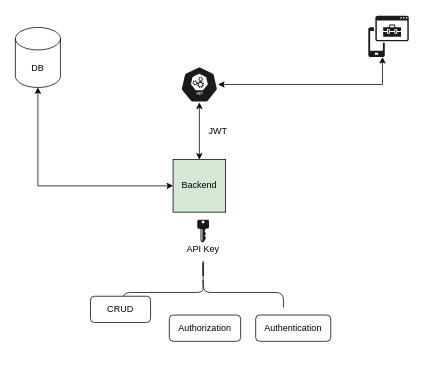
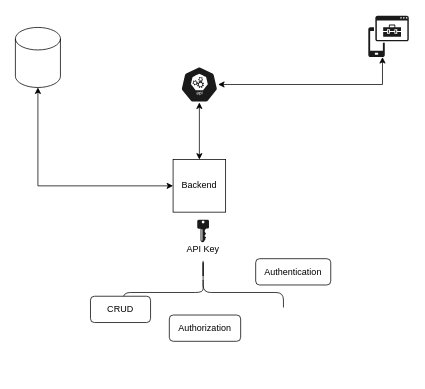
- <mxCell id="17" value="DB" style="text;html=1;strokeColor=none;fillColor=none;align=center;verticalAlign=middle;whiteSpace=wrap;rounded=0;" parent="1" vertex="1"><mxGeometry x="20" y="75.5" width="60" height="30" as="geometry" /></mxCell>
- <mxCell id="11" value="JWT" style="text;html=1;strokeColor=none;fillColor=none;align=center;verticalAlign=middle;whiteSpace=wrap;rounded=0;" parent="1" vertex="1"><mxGeometry x="260" y="160" width="60" height="30" as="geometry" /></mxCell>
- <mxCell id="3" value="Backend" style="whiteSpace=wrap;html=1;aspect=fixed;fillColor=#d5e8d4;" parent="1" vertex="1"><mxGeometry x="230" y="212" width="70" height="70" as="geometry" /></mxCell>
+ <mxCell id="3" value="Backend" style="whiteSpace=wrap;html=1;aspect=fixed;" parent="1" vertex="1"><mxGeometry x="230" y="212" width="70" height="70" as="geometry" /></mxCell>
- <mxCell id="14" value="Authentication" style="rounded=1;whiteSpace=wrap;html=1;fillColor=default;" parent="1" vertex="1"><mxGeometry x="340" y="419" width="100" height="35" as="geometry" /></mxCell>
+ <mxCell id="14" value="Authentication" style="rounded=1;whiteSpace=wrap;html=1;fillColor=default;" parent="1" vertex="1"><mxGeometry x="340" y="344" width="100" height="35" as="geometry" /></mxCell>
